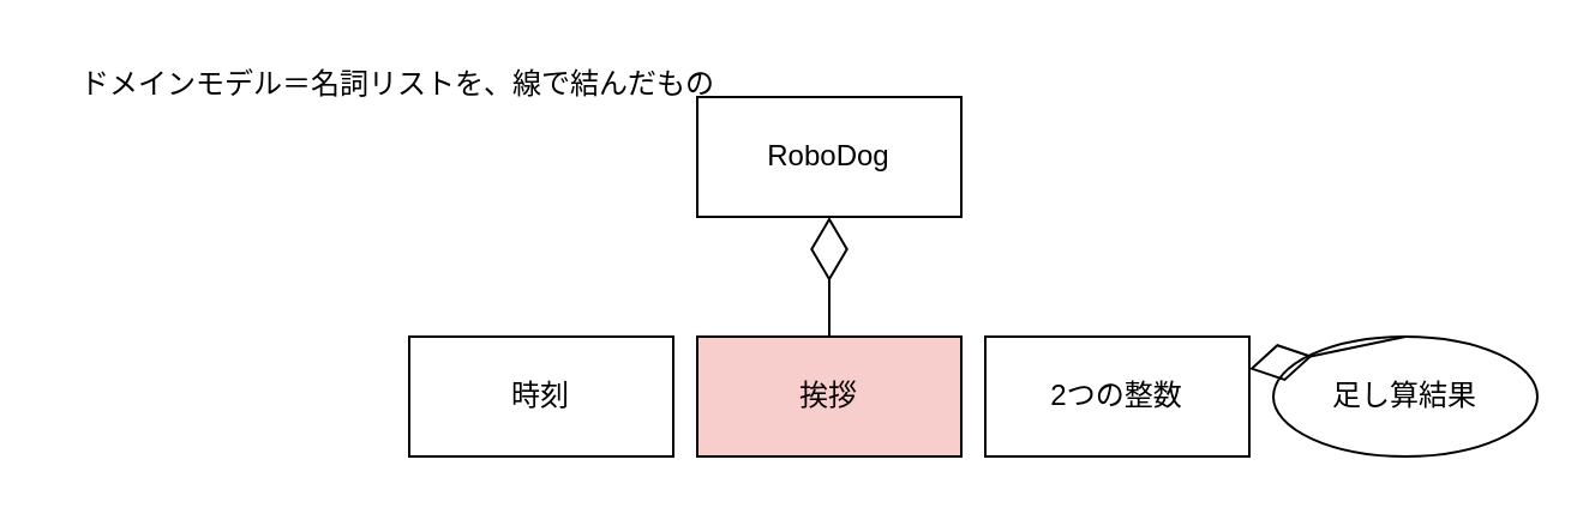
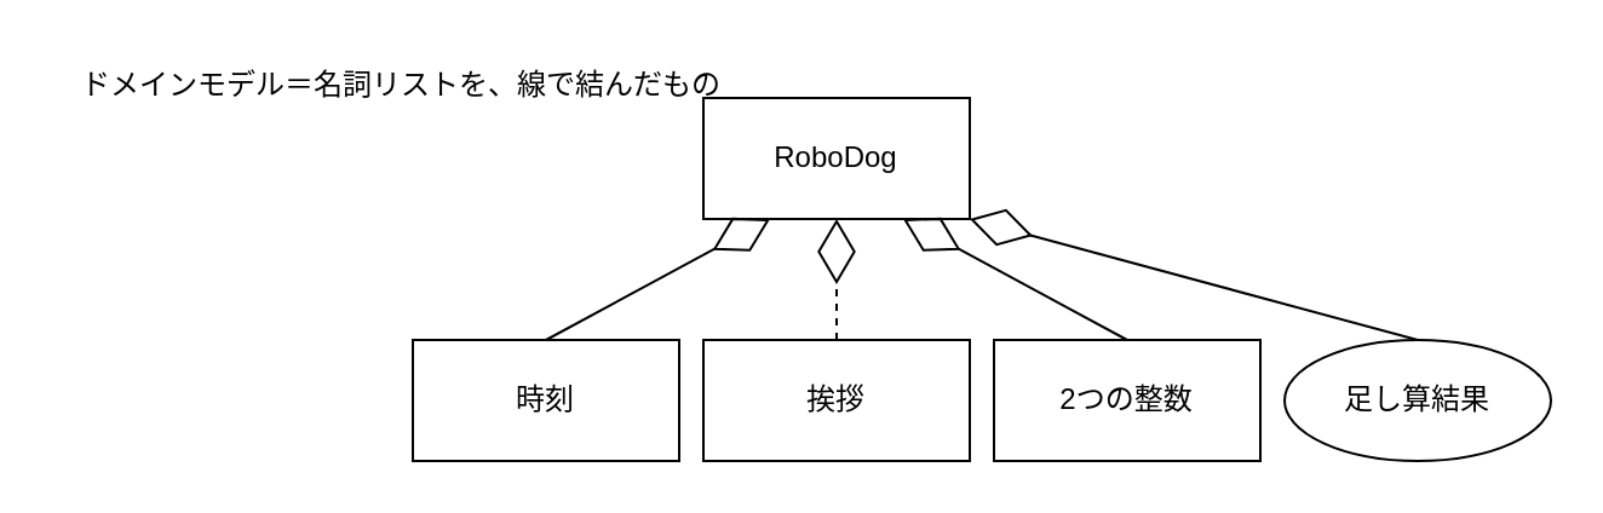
+ <mxCell id="8" value="" style="endArrow=diamondThin;endFill=0;endSize=24;html=1;rounded=0;exitX=0.5;exitY=0;exitDx=0;exitDy=0;entryX=0.25;entryY=1;entryDx=0;entryDy=0;" edge="1" parent="1" source="7" target="2"><mxGeometry width="160" relative="1" as="geometry"><mxPoint x="310" y="330" as="sourcePoint" /><mxPoint x="338" y="160" as="targetPoint" /></mxGeometry></mxCell>
+ <mxCell id="4" value="" style="endArrow=diamondThin;endFill=0;endSize=24;html=1;rounded=0;exitX=0.5;exitY=0;exitDx=0;exitDy=0;entryX=0.75;entryY=1;entryDx=0;entryDy=0;" edge="1" parent="1" source="3" target="2"><mxGeometry width="160" relative="1" as="geometry"><mxPoint x="310" y="330" as="sourcePoint" /><mxPoint x="338" y="160" as="targetPoint" /></mxGeometry></mxCell>
- <mxCell id="6" value="" style="endArrow=diamondThin;endFill=0;endSize=24;html=1;rounded=0;exitX=0.5;exitY=0;exitDx=0;exitDy=0;entryX=0.5;entryY=1;entryDx=0;entryDy=0;" edge="1" parent="1" source="5" target="2"><mxGeometry width="160" relative="1" as="geometry"><mxPoint x="310" y="330" as="sourcePoint" /><mxPoint x="338" y="160" as="targetPoint" /></mxGeometry></mxCell>
+ <mxCell id="6" value="" style="endArrow=diamondThin;endFill=0;endSize=24;html=1;rounded=0;exitX=0.5;exitY=0;exitDx=0;exitDy=0;entryX=0.5;entryY=1;entryDx=0;entryDy=0;dashed=1;" edge="1" parent="1" source="5" target="2"><mxGeometry width="160" relative="1" as="geometry"><mxPoint x="310" y="330" as="sourcePoint" /><mxPoint x="338" y="160" as="targetPoint" /></mxGeometry></mxCell>
- <mxCell id="10" value="" style="endArrow=diamondThin;endFill=0;endSize=24;html=1;rounded=0;exitX=0.5;exitY=0;exitDx=0;exitDy=0;" edge="1" parent="1" source="9" target="3"><mxGeometry width="160" relative="1" as="geometry"><mxPoint x="650" y="330" as="sourcePoint" /><mxPoint x="678" y="160" as="targetPoint" /></mxGeometry></mxCell>
+ <mxCell id="10" value="" style="endArrow=diamondThin;endFill=0;endSize=24;html=1;rounded=0;exitX=0.5;exitY=0;exitDx=0;exitDy=0;entryX=1;entryY=1;entryDx=0;entryDy=0;" edge="1" parent="1" source="9" target="2"><mxGeometry width="160" relative="1" as="geometry"><mxPoint x="650" y="330" as="sourcePoint" /><mxPoint x="678" y="160" as="targetPoint" /></mxGeometry></mxCell>
- <mxCell id="5" value="挨拶" style="html=1;whiteSpace=wrap;fillColor=#f8cecc;" vertex="1" parent="1"><mxGeometry x="290" y="140" width="110" height="50" as="geometry" /></mxCell>
+ <mxCell id="5" value="挨拶" style="html=1;whiteSpace=wrap;" vertex="1" parent="1"><mxGeometry x="290" y="140" width="110" height="50" as="geometry" /></mxCell>
